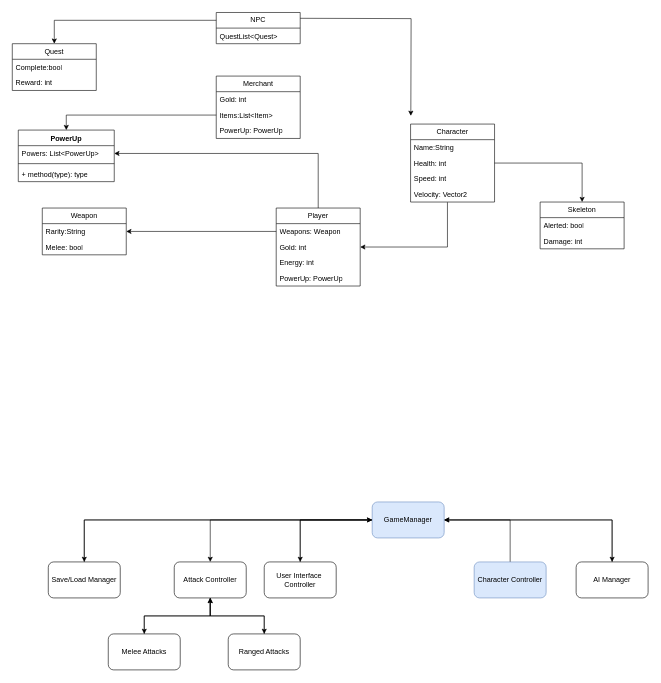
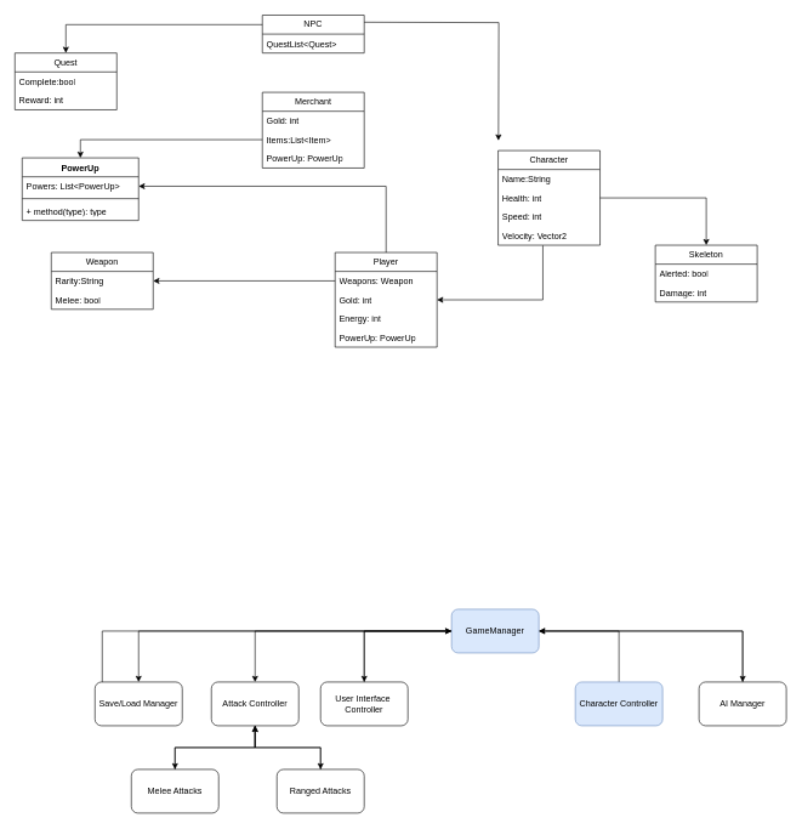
- <mxCell id="19" value="Save/Load Manager" style="rounded=1;whiteSpace=wrap;html=1;" vertex="1" parent="1"><mxGeometry x="80" y="936" width="120" height="60" as="geometry" /></mxCell>
+ <mxCell id="19" value="Save/Load Manager" style="rounded=1;whiteSpace=wrap;html=1;" vertex="1" parent="1"><mxGeometry x="130" y="936" width="120" height="60" as="geometry" /></mxCell>
